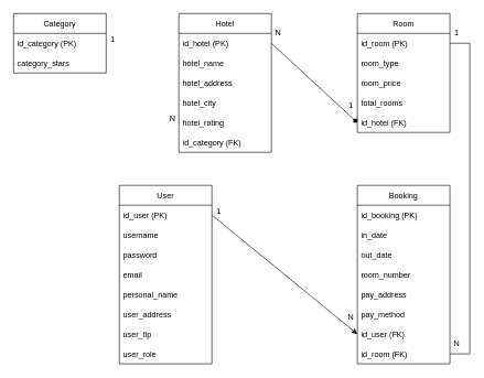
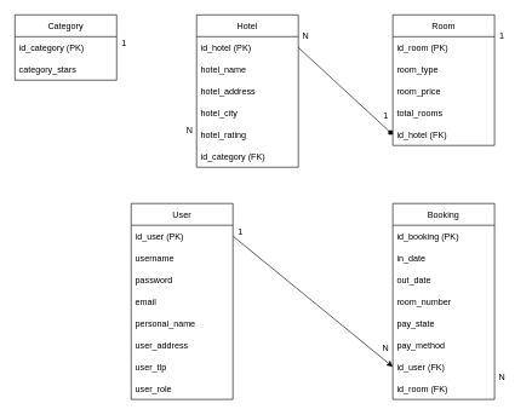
- <mxCell id="41" value="" style="endArrow=none;html=1;rounded=0;entryX=1;entryY=0.5;entryDx=0;entryDy=0;exitX=1;exitY=0.5;exitDx=0;exitDy=0;" edge="1" parent="1" source="13" target="26"><mxGeometry width="50" height="50" relative="1" as="geometry"><mxPoint x="340" y="610" as="sourcePoint" /><mxPoint x="390" y="560" as="targetPoint" /><Array as="points"><mxPoint x="710" y="65" /><mxPoint x="710" y="535" /></Array></mxGeometry></mxCell>
- <mxCell id="23" value="pay_address" style="text;strokeColor=none;fillColor=none;align=left;verticalAlign=middle;spacingLeft=4;spacingRight=4;overflow=hidden;points=[[0,0.5],[1,0.5]];portConstraint=eastwest;rotatable=0;" vertex="1" parent="18"><mxGeometry y="150" width="140" height="30" as="geometry" /></mxCell>
+ <mxCell id="23" value="pay_state" style="text;strokeColor=none;fillColor=none;align=left;verticalAlign=middle;spacingLeft=4;spacingRight=4;overflow=hidden;points=[[0,0.5],[1,0.5]];portConstraint=eastwest;rotatable=0;" vertex="1" parent="18"><mxGeometry y="150" width="140" height="30" as="geometry" /></mxCell>
